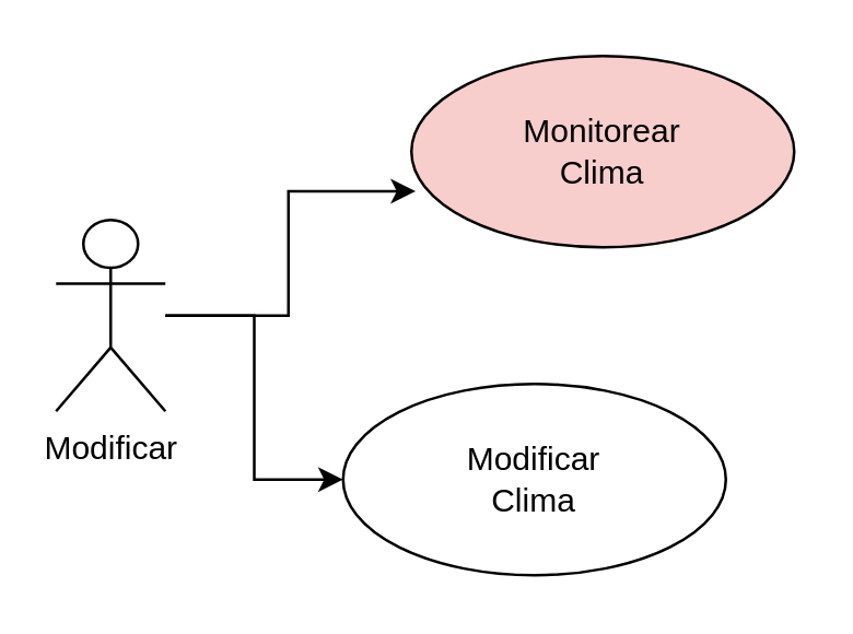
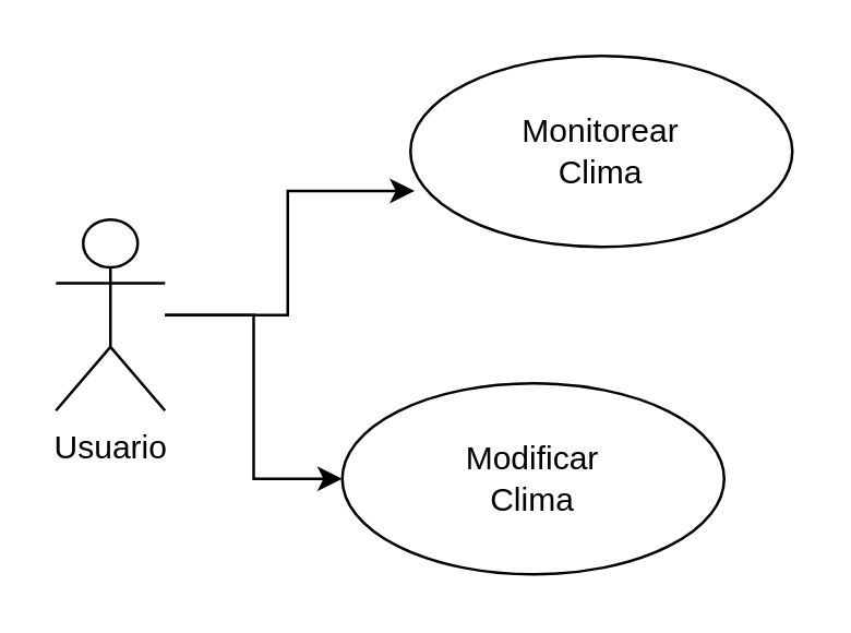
- <mxCell id="4" value="Monitorear&lt;div&gt;Clima&lt;/div&gt;" style="ellipse;whiteSpace=wrap;html=1;fillColor=#f8cecc;" vertex="1" parent="1"><mxGeometry x="150" y="20" width="140" height="70" as="geometry" /></mxCell>
+ <mxCell id="4" value="Monitorear&lt;div&gt;Clima&lt;/div&gt;" style="ellipse;whiteSpace=wrap;html=1;" vertex="1" parent="1"><mxGeometry x="150" y="20" width="140" height="70" as="geometry" /></mxCell>
- <mxCell id="3" value="Modificar" style="shape=umlActor;verticalLabelPosition=bottom;verticalAlign=top;html=1;outlineConnect=0;" vertex="1" parent="1"><mxGeometry x="20" y="80" width="40" height="70" as="geometry" /></mxCell>
+ <mxCell id="3" value="Usuario" style="shape=umlActor;verticalLabelPosition=bottom;verticalAlign=top;html=1;outlineConnect=0;" vertex="1" parent="1"><mxGeometry x="20" y="80" width="40" height="70" as="geometry" /></mxCell>
